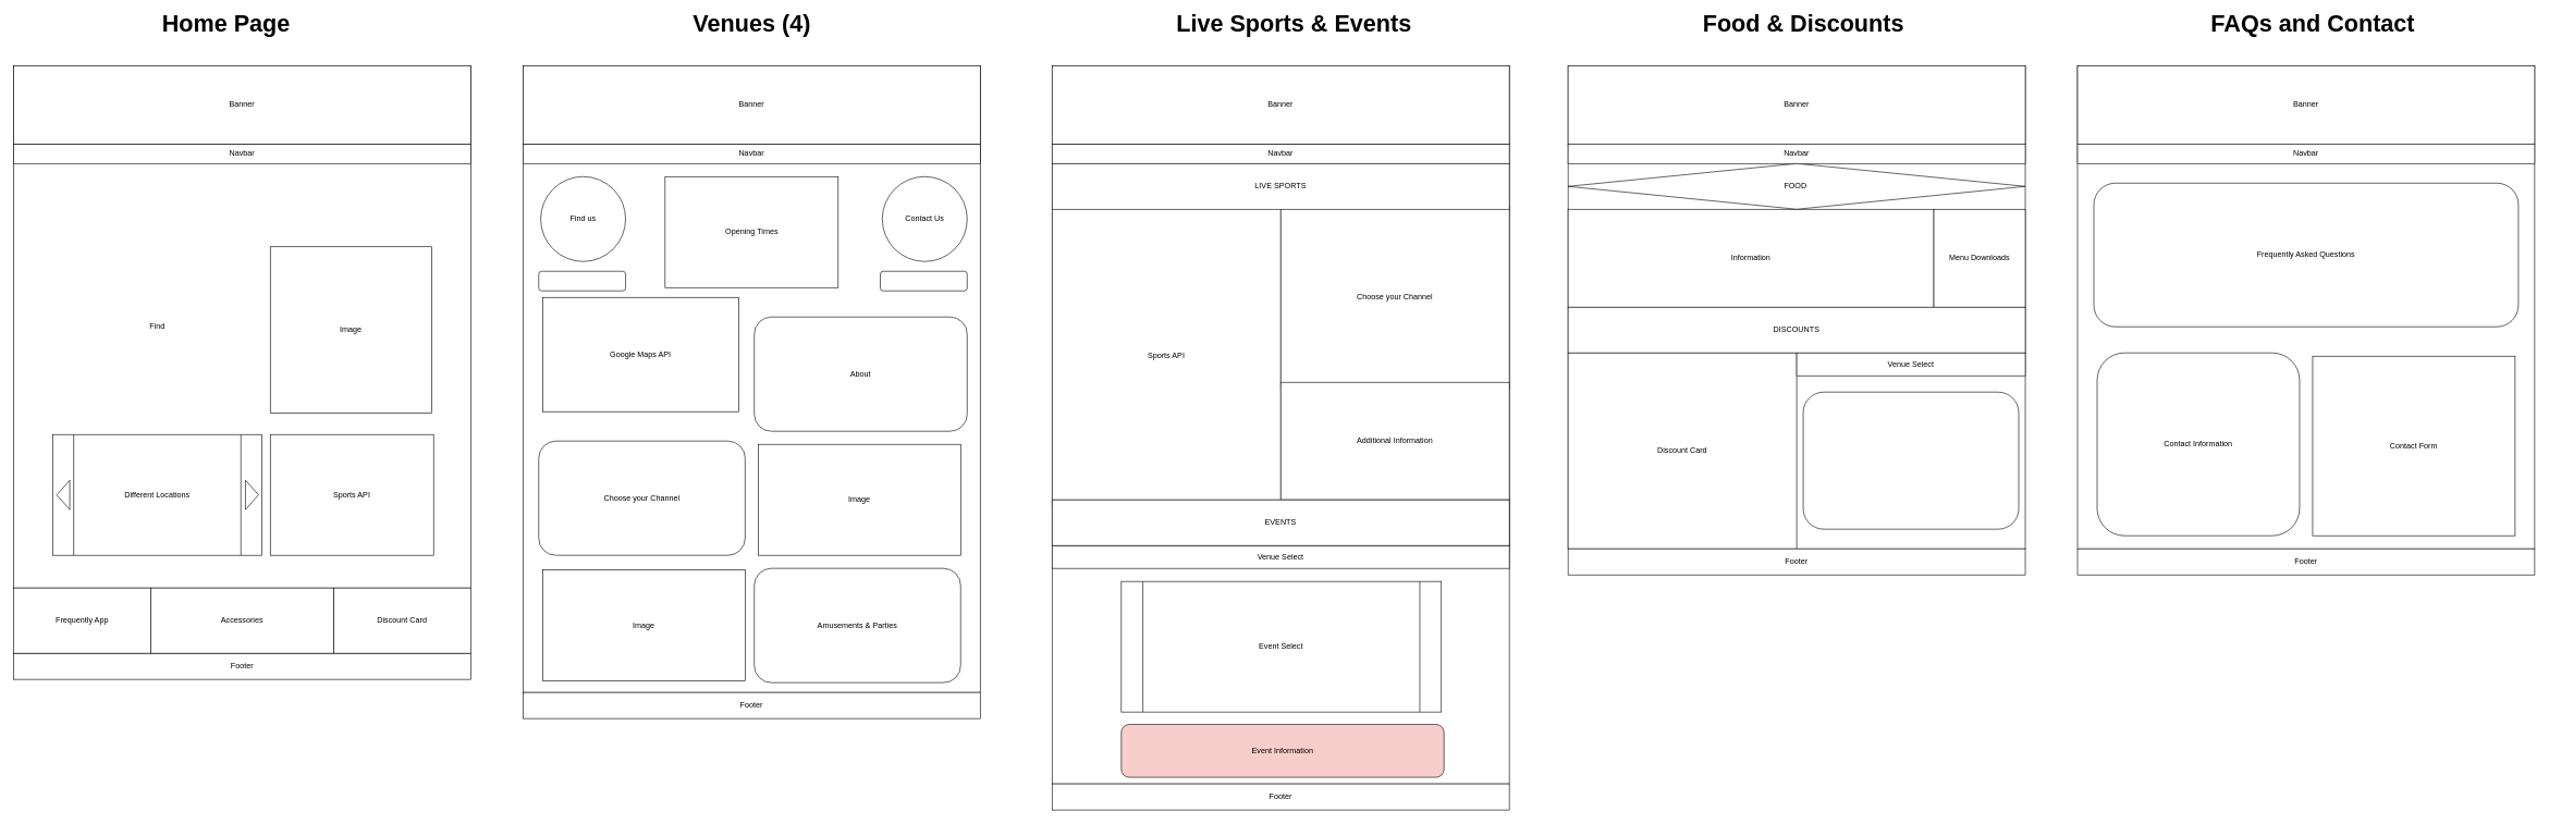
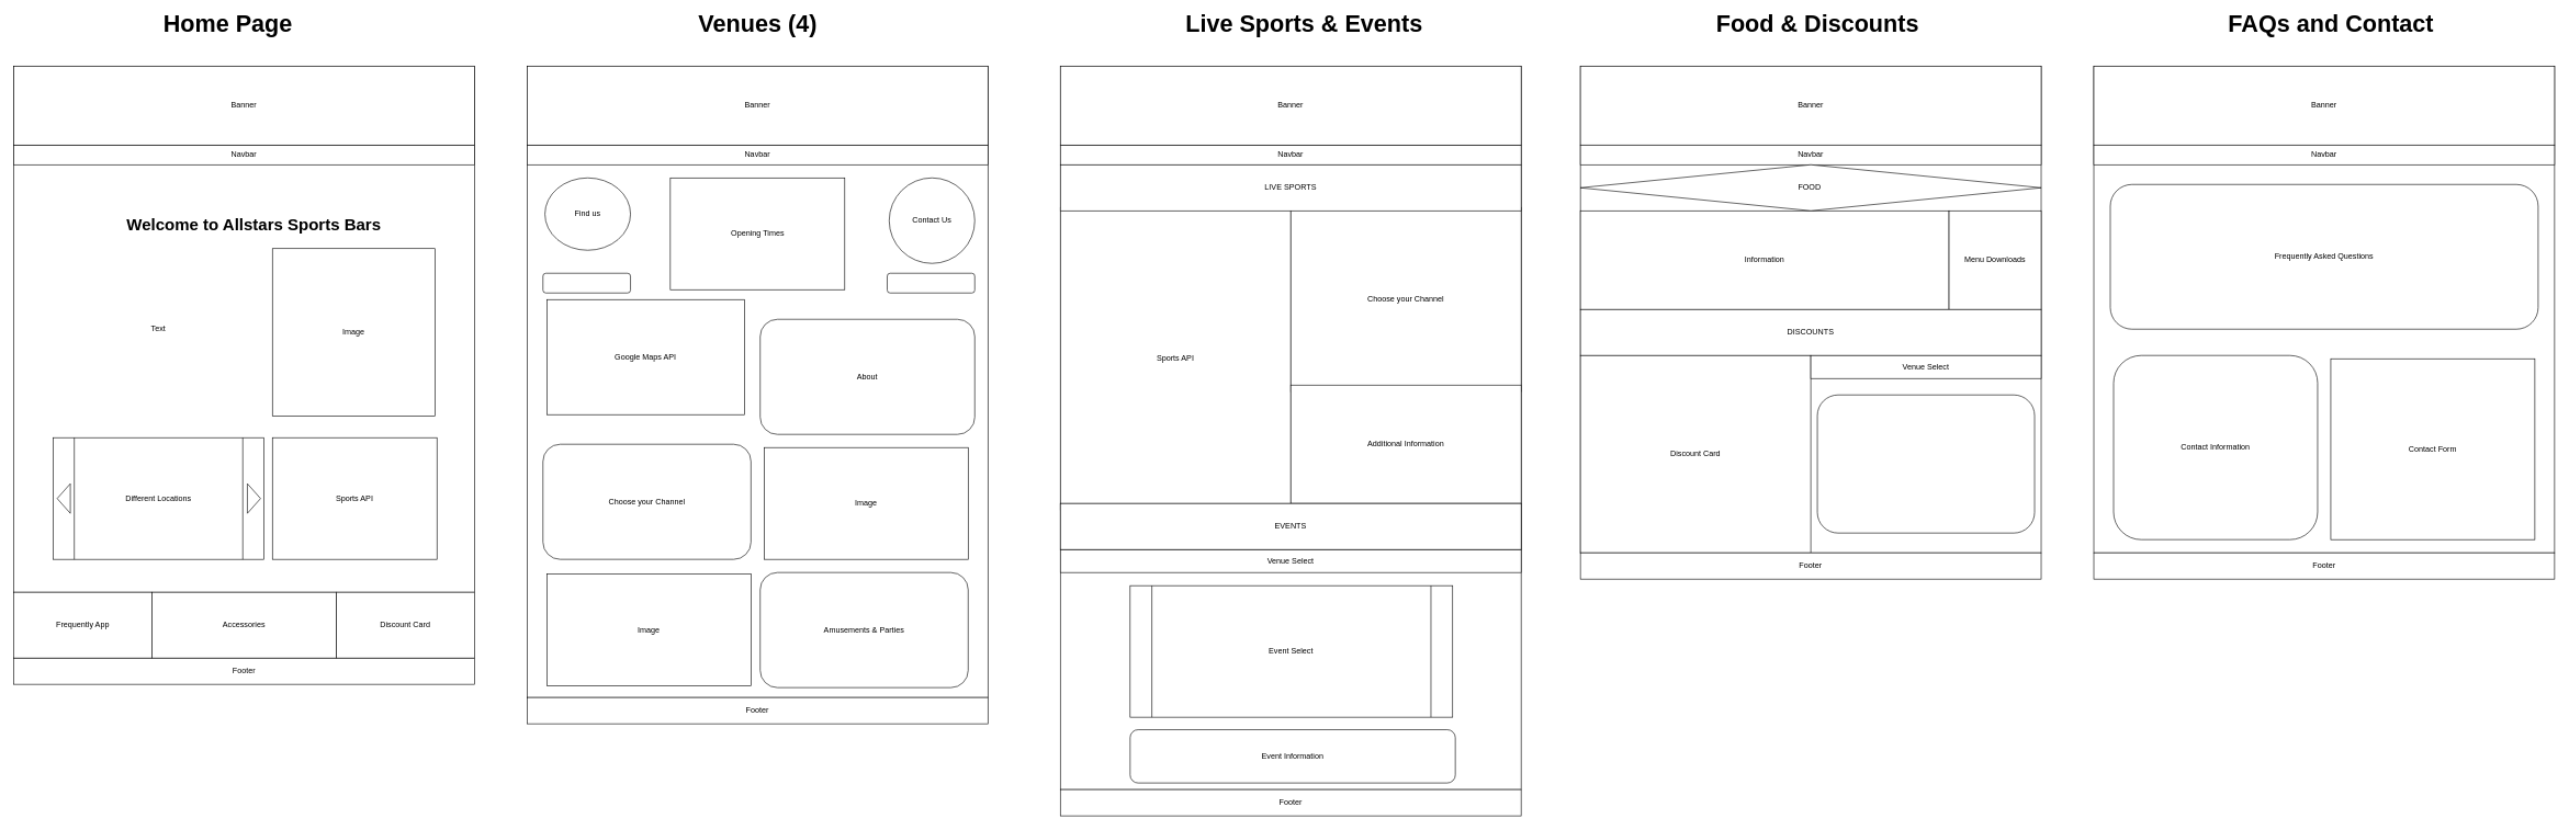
- <mxCell id="58" value="Find us" style="ellipse;whiteSpace=wrap;html=1;fontSize=12;" parent="1" vertex="1"><mxGeometry x="827" y="270" width="130" height="130" as="geometry" /></mxCell>
+ <mxCell id="58" value="Find us" style="ellipse;whiteSpace=wrap;html=1;fontSize=12;" parent="1" vertex="1"><mxGeometry x="827" y="270" width="130" height="110" as="geometry" /></mxCell>
+ <mxCell id="56" value="&lt;span style=&quot;font-size: 25px;&quot;&gt;Welcome to Allstars Sports Bars&lt;/span&gt;" style="text;html=1;strokeColor=none;fillColor=none;align=center;verticalAlign=middle;whiteSpace=wrap;rounded=0;fontStyle=1;fontSize=25;" parent="1" vertex="1"><mxGeometry x="180" y="330" width="410" height="20" as="geometry" /></mxCell>
- <mxCell id="55" value="Find" style="text;html=1;strokeColor=none;fillColor=none;align=center;verticalAlign=middle;whiteSpace=wrap;rounded=0;" parent="1" vertex="1"><mxGeometry x="80" y="371.25" width="320" height="257.5" as="geometry" /></mxCell>
+ <mxCell id="55" value="Text" style="text;html=1;strokeColor=none;fillColor=none;align=center;verticalAlign=middle;whiteSpace=wrap;rounded=0;" parent="1" vertex="1"><mxGeometry x="80" y="371.25" width="320" height="257.5" as="geometry" /></mxCell>
- <mxCell id="34" value="Event Information" style="rounded=1;whiteSpace=wrap;html=1;fillColor=#f8cecc;" parent="1" vertex="1"><mxGeometry x="1716" y="1109" width="494" height="81" as="geometry" /></mxCell>
+ <mxCell id="34" value="Event Information" style="rounded=1;whiteSpace=wrap;html=1;" parent="1" vertex="1"><mxGeometry x="1716" y="1109" width="494" height="81" as="geometry" /></mxCell>
